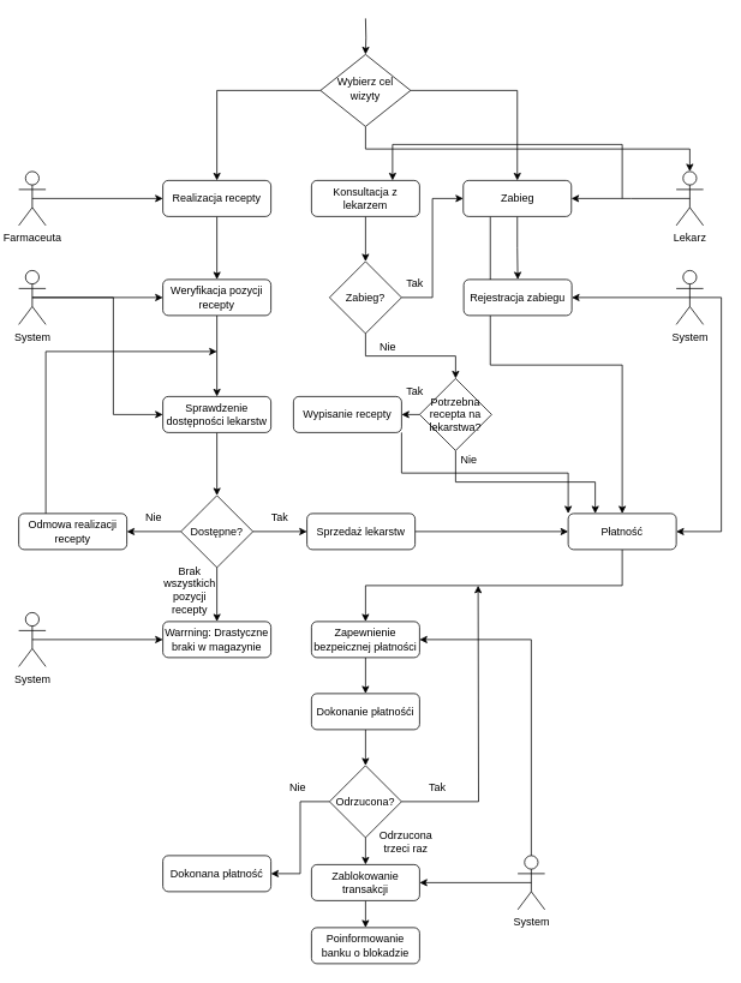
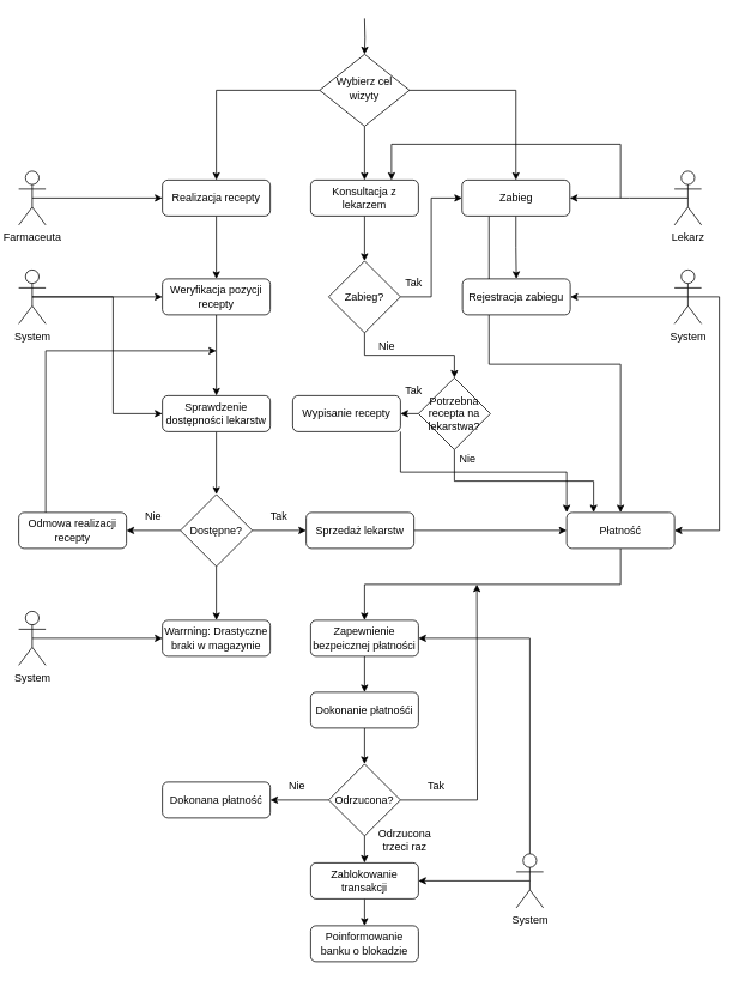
- <mxCell id="2" style="edgeStyle=orthogonalEdgeStyle;rounded=0;orthogonalLoop=1;jettySize=auto;html=1;exitX=0.5;exitY=1;exitDx=0;exitDy=0;" edge="1" parent="1" source="5" target="17"><mxGeometry relative="1" as="geometry" /></mxCell>
+ <mxCell id="2" style="edgeStyle=orthogonalEdgeStyle;rounded=0;orthogonalLoop=1;jettySize=auto;html=1;exitX=0.5;exitY=1;exitDx=0;exitDy=0;entryX=0.5;entryY=0;entryDx=0;entryDy=0;" edge="1" parent="1" source="5" target="13"><mxGeometry relative="1" as="geometry" /></mxCell>
- <mxCell id="54" value="Brak wszystkich pozycji recepty" style="text;html=1;align=center;verticalAlign=middle;whiteSpace=wrap;rounded=0;" vertex="1" parent="1"><mxGeometry x="180" y="640" width="60" height="30" as="geometry" /></mxCell>
- <mxCell id="68" value="Dokonana płatność" style="rounded=1;whiteSpace=wrap;html=1;fontSize=12;glass=0;strokeWidth=1;shadow=0;" vertex="1" parent="1"><mxGeometry x="180" y="950" width="120" height="40" as="geometry" /></mxCell>
+ <mxCell id="68" value="Dokonana płatność" style="rounded=1;whiteSpace=wrap;html=1;fontSize=12;glass=0;strokeWidth=1;shadow=0;" vertex="1" parent="1"><mxGeometry x="180" y="870" width="120" height="40" as="geometry" /></mxCell>
